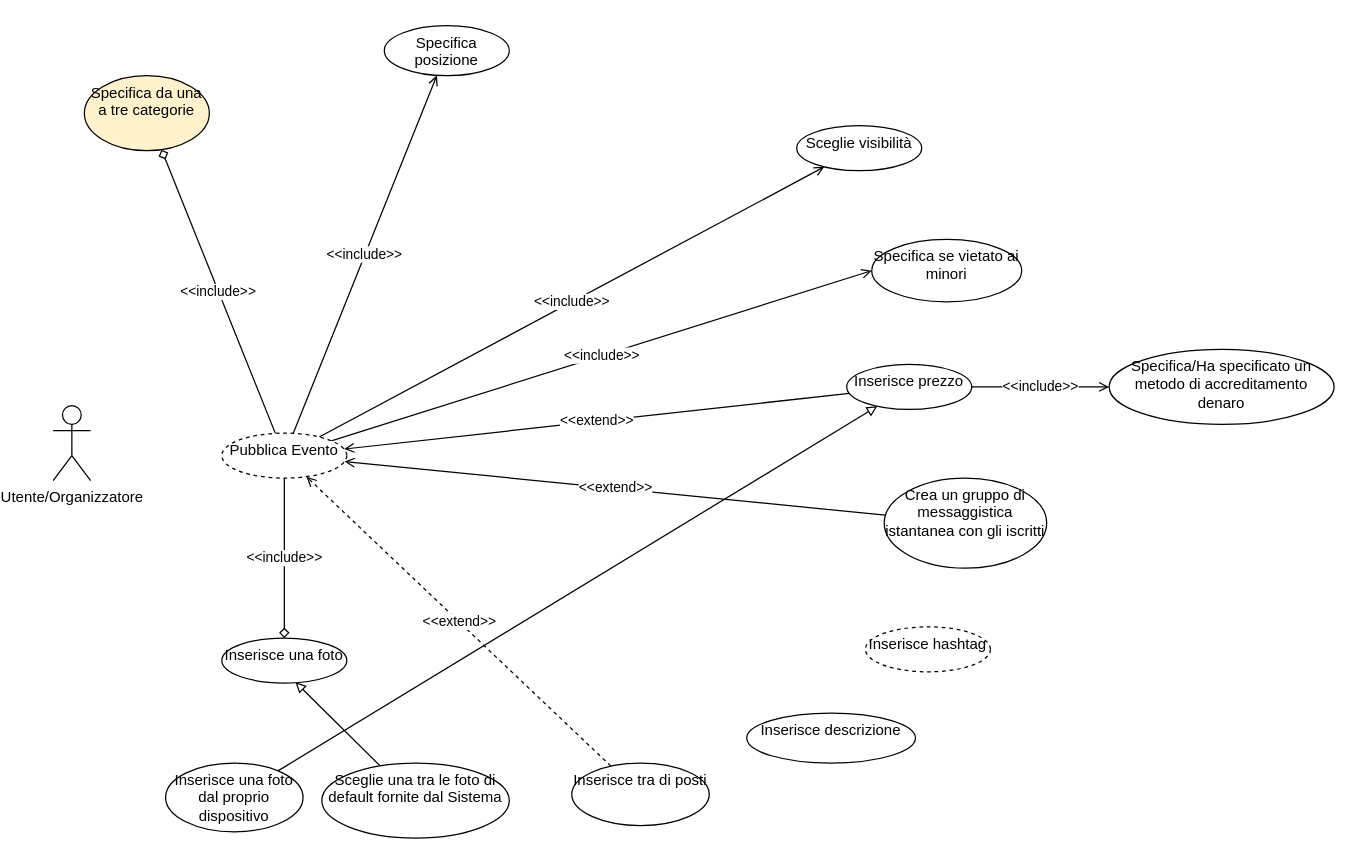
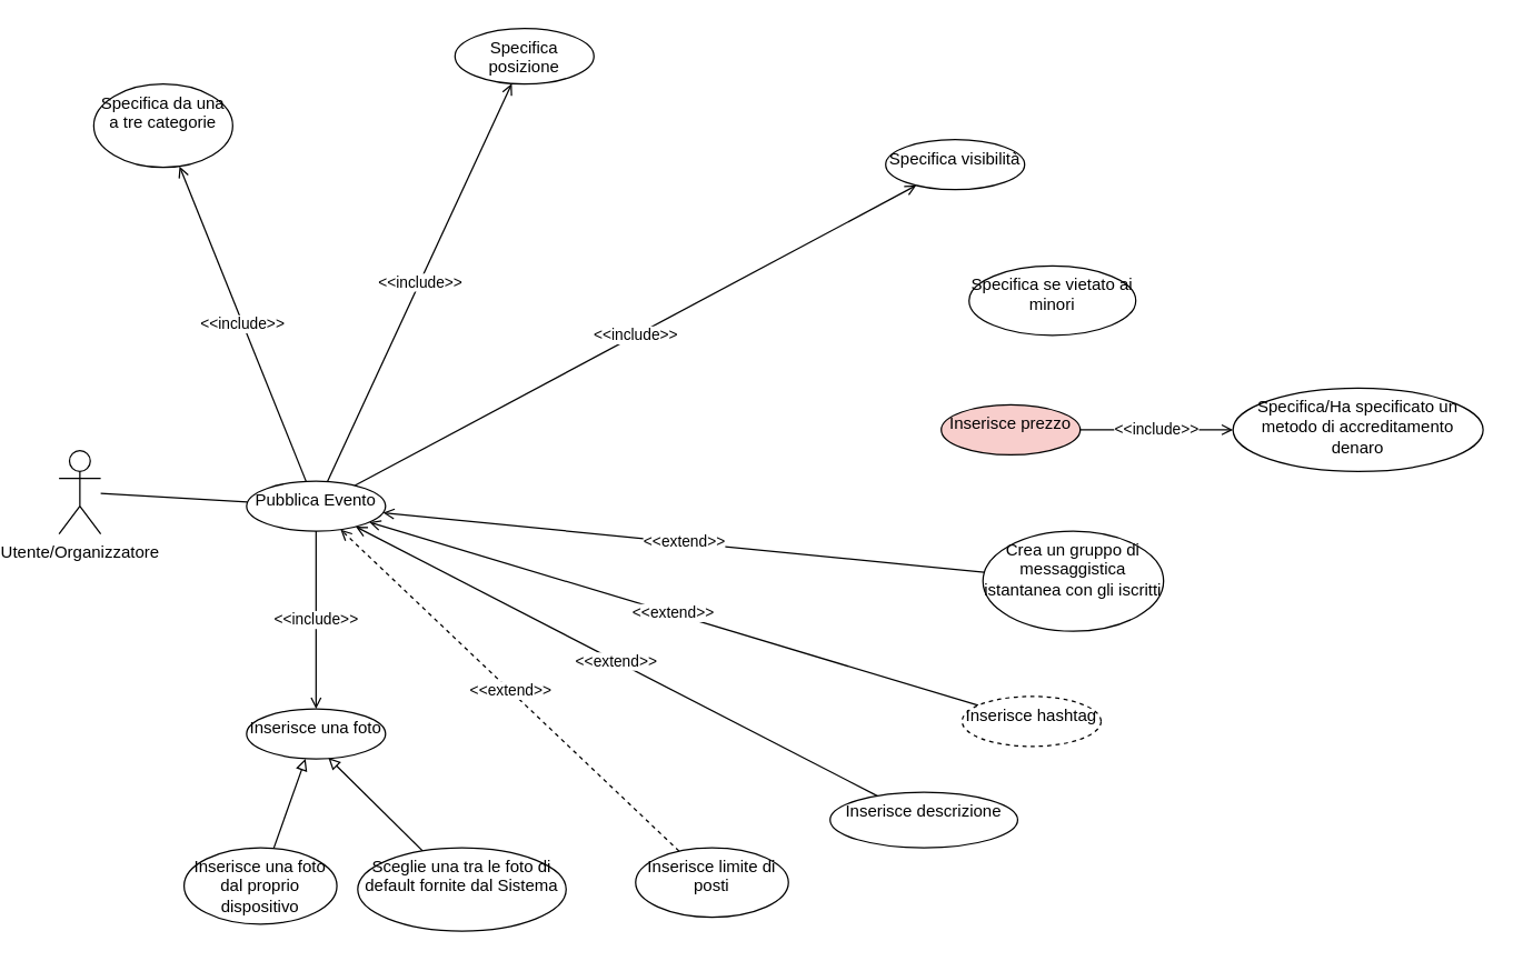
- <mxCell id="16" value="Specifica posizione" style="ellipse;whiteSpace=wrap;html=1;verticalAlign=top;" parent="1" vertex="1"><mxGeometry x="285" y="20" width="100" height="40" as="geometry" /></mxCell>
+ <mxCell id="16" value="Specifica posizione" style="ellipse;whiteSpace=wrap;html=1;verticalAlign=top;" parent="1" vertex="1"><mxGeometry x="305" y="20" width="100" height="40" as="geometry" /></mxCell>
- <mxCell id="15" value="Specifica da una a tre categorie" style="ellipse;whiteSpace=wrap;html=1;verticalAlign=top;fillColor=#fff2cc;" parent="1" vertex="1"><mxGeometry x="45" y="60" width="100" height="60" as="geometry" /></mxCell>
+ <mxCell id="15" value="Specifica da una a tre categorie" style="ellipse;whiteSpace=wrap;html=1;verticalAlign=top;" parent="1" vertex="1"><mxGeometry x="45" y="60" width="100" height="60" as="geometry" /></mxCell>
- <mxCell id="17" value="Sceglie visibilità" style="ellipse;whiteSpace=wrap;html=1;verticalAlign=top;" parent="1" vertex="1"><mxGeometry x="615" y="100" width="100" height="36" as="geometry" /></mxCell>
+ <mxCell id="17" value="Specifica visibilità" style="ellipse;whiteSpace=wrap;html=1;verticalAlign=top;" parent="1" vertex="1"><mxGeometry x="615" y="100" width="100" height="36" as="geometry" /></mxCell>
- <mxCell id="4" value="&amp;lt;&amp;lt;include&amp;gt;&amp;gt;" style="edgeStyle=none;rounded=0;orthogonalLoop=1;jettySize=auto;html=1;endArrow=diamond;endFill=0;" parent="1" source="14" target="15" edge="1"><mxGeometry relative="1" as="geometry" /></mxCell>
+ <mxCell id="4" value="&amp;lt;&amp;lt;include&amp;gt;&amp;gt;" style="edgeStyle=none;rounded=0;orthogonalLoop=1;jettySize=auto;html=1;endArrow=open;endFill=0;" parent="1" source="14" target="15" edge="1"><mxGeometry relative="1" as="geometry" /></mxCell>
- <mxCell id="11" value="&amp;lt;&amp;lt;include&amp;gt;&amp;gt;" style="edgeStyle=none;rounded=0;orthogonalLoop=1;jettySize=auto;html=1;entryX=0;entryY=0.5;entryDx=0;entryDy=0;endArrow=open;endFill=0;" parent="1" source="14" target="26" edge="1"><mxGeometry relative="1" as="geometry" /></mxCell>
- <mxCell id="29" value="Inserisce prezzo" style="ellipse;whiteSpace=wrap;html=1;verticalAlign=top;" vertex="1" parent="1"><mxGeometry x="655" y="291" width="100" height="36" as="geometry" /></mxCell>
+ <mxCell id="29" value="Inserisce prezzo" style="ellipse;whiteSpace=wrap;html=1;verticalAlign=top;fillColor=#f8cecc;" vertex="1" parent="1"><mxGeometry x="655" y="291" width="100" height="36" as="geometry" /></mxCell>
- <mxCell id="13" value="&amp;lt;&amp;lt;extend&amp;gt;&amp;gt;" style="edgeStyle=none;rounded=0;orthogonalLoop=1;jettySize=auto;html=1;endArrow=open;endFill=0;" edge="1" parent="1" source="29" target="14"><mxGeometry relative="1" as="geometry" /></mxCell>
+ <mxCell id="2" value="" style="rounded=0;orthogonalLoop=1;jettySize=auto;html=1;endArrow=none;endFill=0;" parent="1" source="3" target="14" edge="1"><mxGeometry relative="1" as="geometry" /></mxCell>
- <mxCell id="14" value="Pubblica Evento" style="ellipse;whiteSpace=wrap;html=1;verticalAlign=top;dashed=1;" parent="1" vertex="1"><mxGeometry x="155" y="346" width="100" height="36" as="geometry" /></mxCell>
+ <mxCell id="14" value="Pubblica Evento" style="ellipse;whiteSpace=wrap;html=1;verticalAlign=top;" parent="1" vertex="1"><mxGeometry x="155" y="346" width="100" height="36" as="geometry" /></mxCell>
+ <mxCell id="8" value="&amp;lt;&amp;lt;extend&amp;gt;&amp;gt;" style="edgeStyle=none;rounded=0;orthogonalLoop=1;jettySize=auto;html=1;endArrow=open;endFill=0;" parent="1" source="23" target="14" edge="1"><mxGeometry relative="1" as="geometry" /></mxCell>
- <mxCell id="19" style="edgeStyle=none;rounded=0;orthogonalLoop=1;jettySize=auto;html=1;endArrow=block;endFill=0;" parent="1" source="20" target="29" edge="1"><mxGeometry relative="1" as="geometry" /></mxCell>
+ <mxCell id="19" style="edgeStyle=none;rounded=0;orthogonalLoop=1;jettySize=auto;html=1;entryX=0.424;entryY=1;entryDx=0;entryDy=0;entryPerimeter=0;endArrow=block;endFill=0;" parent="1" source="20" target="18" edge="1"><mxGeometry relative="1" as="geometry" /></mxCell>
+ <mxCell id="9" value="&lt;meta charset=&quot;utf-8&quot;&gt;&lt;span style=&quot;color: rgb(0, 0, 0); font-family: Helvetica; font-size: 11px; font-style: normal; font-variant-ligatures: normal; font-variant-caps: normal; font-weight: 400; letter-spacing: normal; orphans: 2; text-align: center; text-indent: 0px; text-transform: none; widows: 2; word-spacing: 0px; -webkit-text-stroke-width: 0px; background-color: rgb(255, 255, 255); text-decoration-thickness: initial; text-decoration-style: initial; text-decoration-color: initial; float: none; display: inline !important;&quot;&gt;&amp;lt;&amp;lt;extend&amp;gt;&amp;gt;&lt;/span&gt;" style="edgeStyle=none;rounded=0;orthogonalLoop=1;jettySize=auto;html=1;endArrow=open;endFill=0;" parent="1" source="24" target="14" edge="1"><mxGeometry relative="1" as="geometry" /></mxCell>
- <mxCell id="7" value="&amp;lt;&amp;lt;include&amp;gt;&amp;gt;" style="edgeStyle=none;rounded=0;orthogonalLoop=1;jettySize=auto;html=1;endArrow=diamond;endFill=0;" parent="1" source="14" target="18" edge="1"><mxGeometry relative="1" as="geometry" /></mxCell>
+ <mxCell id="7" value="&amp;lt;&amp;lt;include&amp;gt;&amp;gt;" style="edgeStyle=none;rounded=0;orthogonalLoop=1;jettySize=auto;html=1;endArrow=open;endFill=0;" parent="1" source="14" target="18" edge="1"><mxGeometry relative="1" as="geometry" /></mxCell>
- <mxCell id="25" value="Inserisce tra di posti" style="ellipse;whiteSpace=wrap;html=1;verticalAlign=top;" parent="1" vertex="1"><mxGeometry x="435" y="610" width="110" height="50" as="geometry" /></mxCell>
+ <mxCell id="25" value="Inserisce limite di posti" style="ellipse;whiteSpace=wrap;html=1;verticalAlign=top;" parent="1" vertex="1"><mxGeometry x="435" y="610" width="110" height="50" as="geometry" /></mxCell>
